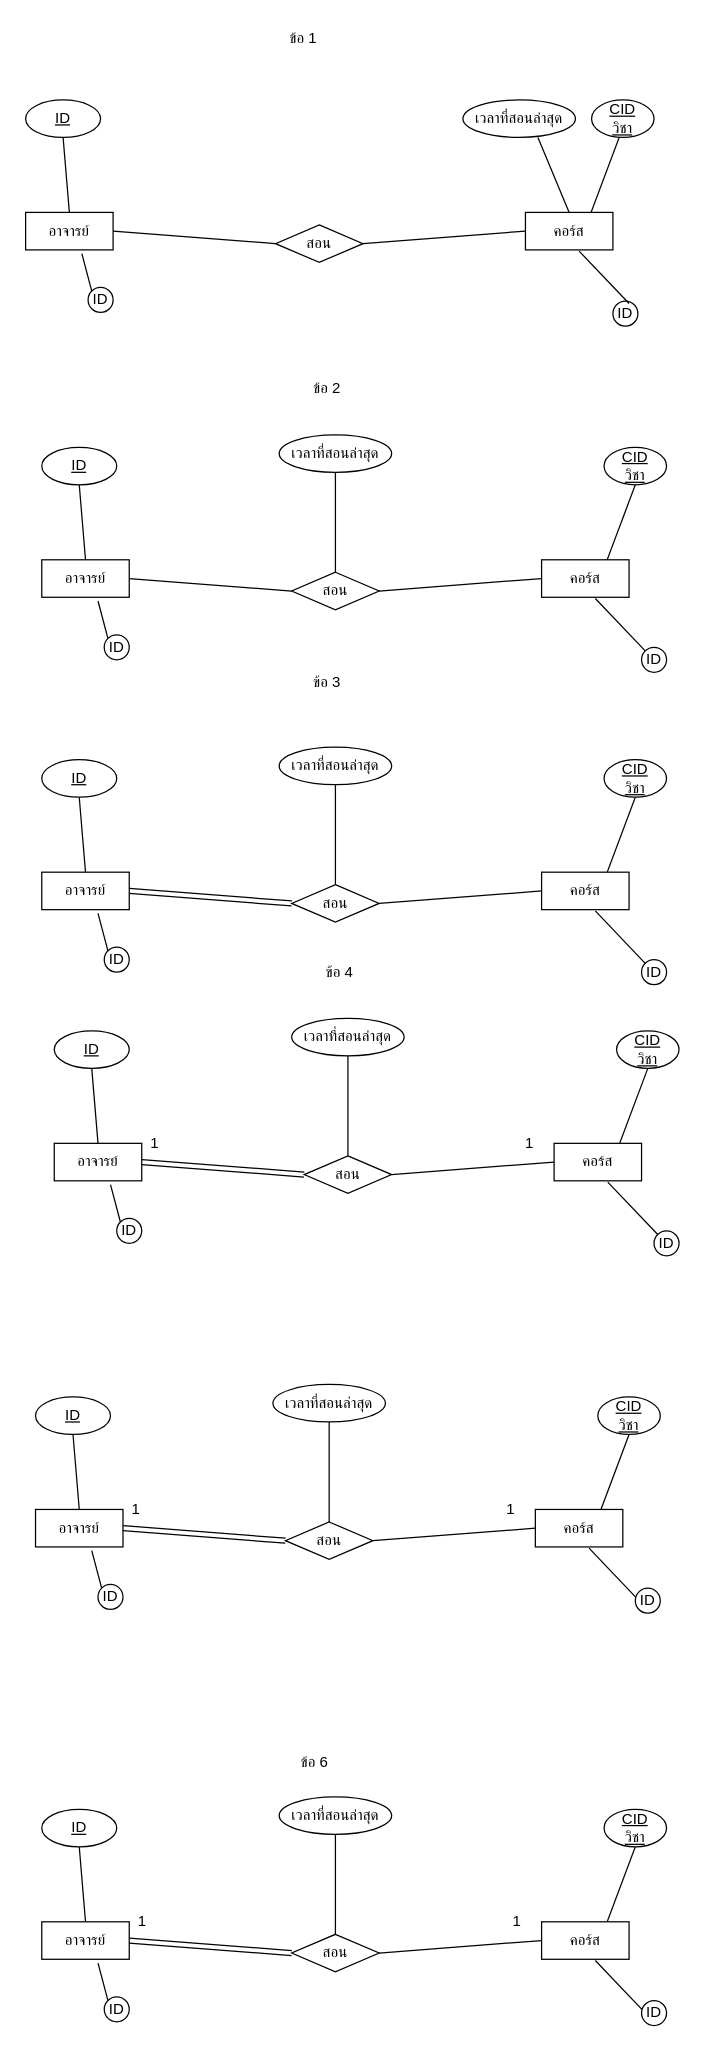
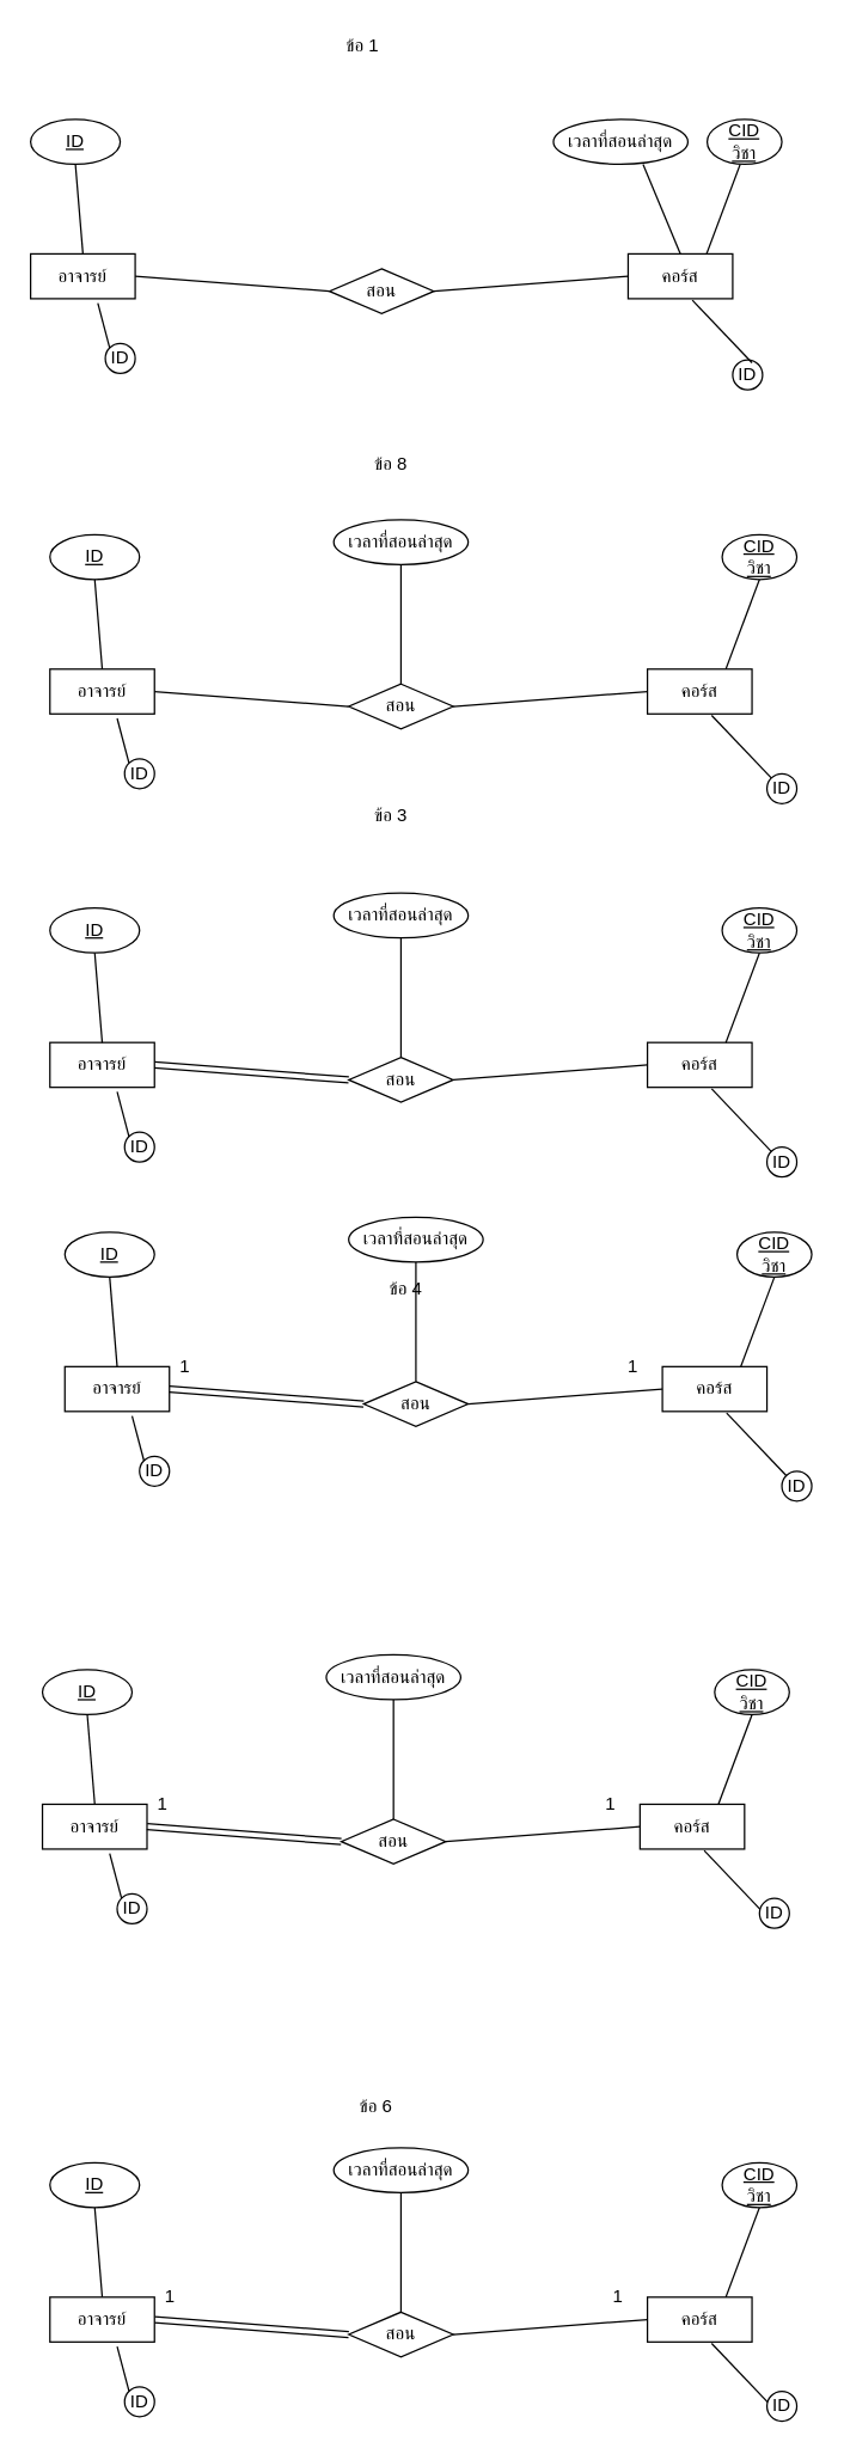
- <mxCell id="32" value="ข้อ 2" style="text;html=1;align=center;verticalAlign=middle;resizable=0;points=[];autosize=1;" parent="1" vertex="1"><mxGeometry x="240.93" y="300" width="40" height="20" as="geometry" /></mxCell>
+ <mxCell id="32" value="ข้อ 8" style="text;html=1;align=center;verticalAlign=middle;resizable=0;points=[];autosize=1;" parent="1" vertex="1"><mxGeometry x="240.93" y="300" width="40" height="20" as="geometry" /></mxCell>
- <mxCell id="64" value="ข้อ 4" style="text;html=1;align=center;verticalAlign=middle;resizable=0;points=[];autosize=1;" parent="1" vertex="1"><mxGeometry x="250.93" y="767" width="40" height="20" as="geometry" /></mxCell>
+ <mxCell id="64" value="ข้อ 4" style="text;html=1;align=center;verticalAlign=middle;resizable=0;points=[];autosize=1;" parent="1" vertex="1"><mxGeometry x="250.93" y="852" width="40" height="20" as="geometry" /></mxCell>
